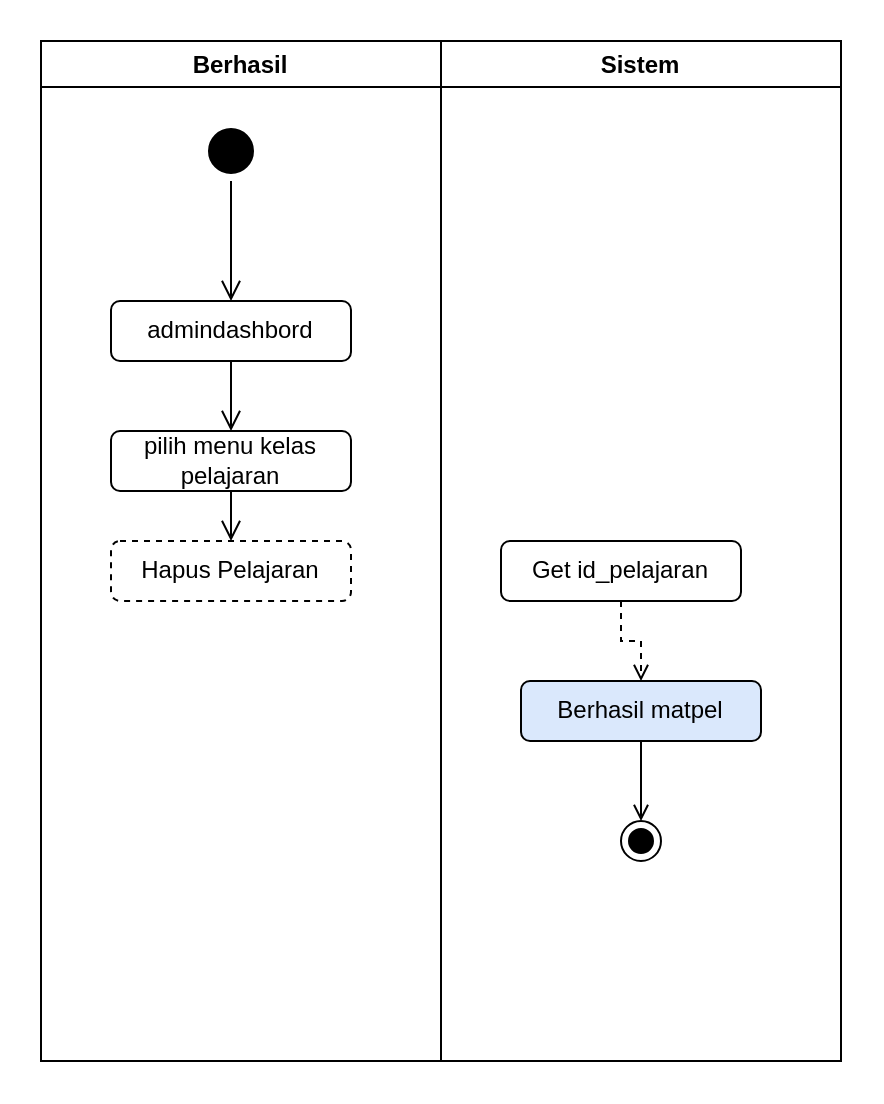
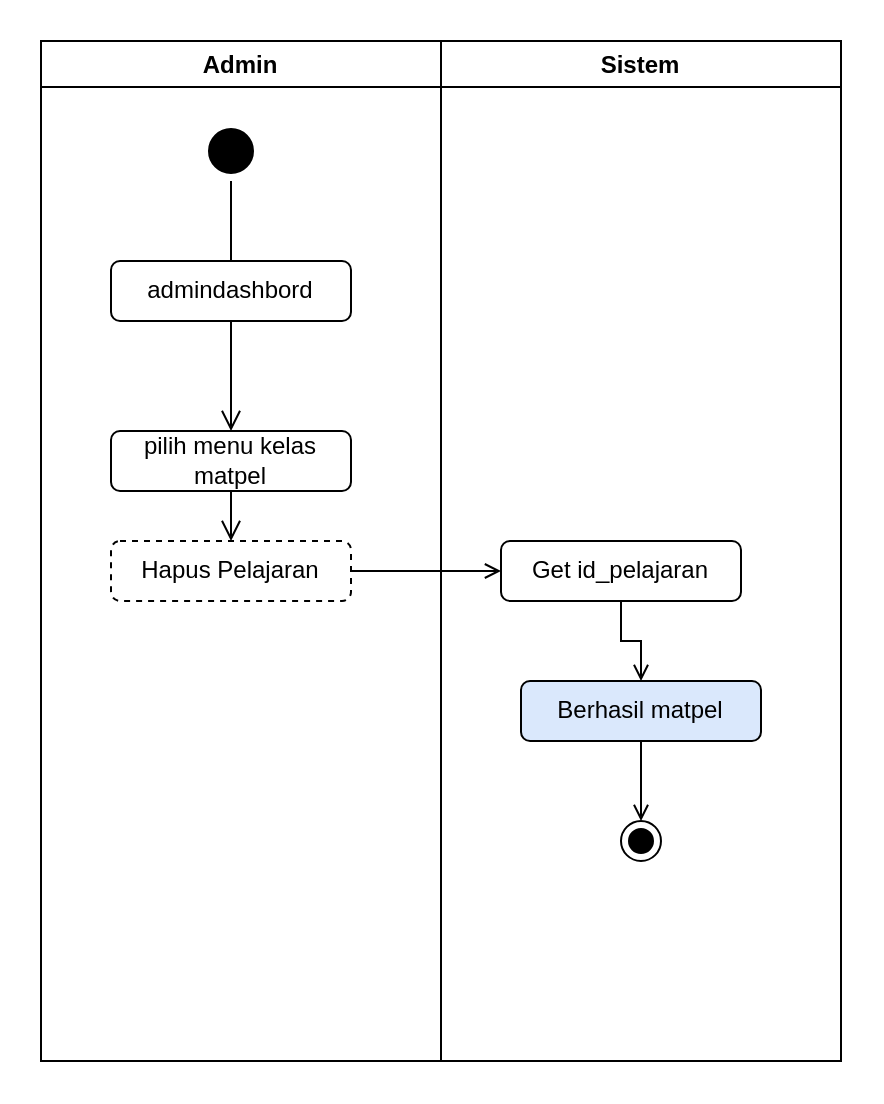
- <mxCell id="2" value="Berhasil" style="swimlane;" vertex="1" parent="1"><mxGeometry x="20" y="20" width="200" height="510" as="geometry" /></mxCell>
+ <mxCell id="2" value="Admin" style="swimlane;" vertex="1" parent="1"><mxGeometry x="20" y="20" width="200" height="510" as="geometry" /></mxCell>
- <mxCell id="5" value="admindashbord" style="rounded=1;whiteSpace=wrap;html=1;strokeColor=#000000;" vertex="1" parent="2"><mxGeometry x="35" y="130" width="120" height="30" as="geometry" /></mxCell>
+ <mxCell id="5" value="admindashbord" style="rounded=1;whiteSpace=wrap;html=1;strokeColor=#000000;" vertex="1" parent="2"><mxGeometry x="35" y="110" width="120" height="30" as="geometry" /></mxCell>
- <mxCell id="6" value="pilih menu kelas pelajaran" style="rounded=1;whiteSpace=wrap;html=1;strokeColor=#000000;" vertex="1" parent="2"><mxGeometry x="35" y="195" width="120" height="30" as="geometry" /></mxCell>
+ <mxCell id="6" value="pilih menu kelas matpel" style="rounded=1;whiteSpace=wrap;html=1;strokeColor=#000000;" vertex="1" parent="2"><mxGeometry x="35" y="195" width="120" height="30" as="geometry" /></mxCell>
+ <mxCell id="16" style="edgeStyle=orthogonalEdgeStyle;rounded=0;orthogonalLoop=1;jettySize=auto;html=1;exitX=1;exitY=0.5;exitDx=0;exitDy=0;endArrow=open;endFill=0;" edge="1" parent="1" source="8" target="15"><mxGeometry relative="1" as="geometry" /></mxCell>
- <mxCell id="14" style="edgeStyle=orthogonalEdgeStyle;rounded=0;orthogonalLoop=1;jettySize=auto;html=1;exitX=0.5;exitY=1;exitDx=0;exitDy=0;entryX=0.5;entryY=0;entryDx=0;entryDy=0;endArrow=open;endFill=0;dashed=1;" edge="1" parent="10" source="15" target="13"><mxGeometry relative="1" as="geometry" /></mxCell>
+ <mxCell id="14" style="edgeStyle=orthogonalEdgeStyle;rounded=0;orthogonalLoop=1;jettySize=auto;html=1;exitX=0.5;exitY=1;exitDx=0;exitDy=0;entryX=0.5;entryY=0;entryDx=0;entryDy=0;endArrow=open;endFill=0;" edge="1" parent="10" source="15" target="13"><mxGeometry relative="1" as="geometry" /></mxCell>
